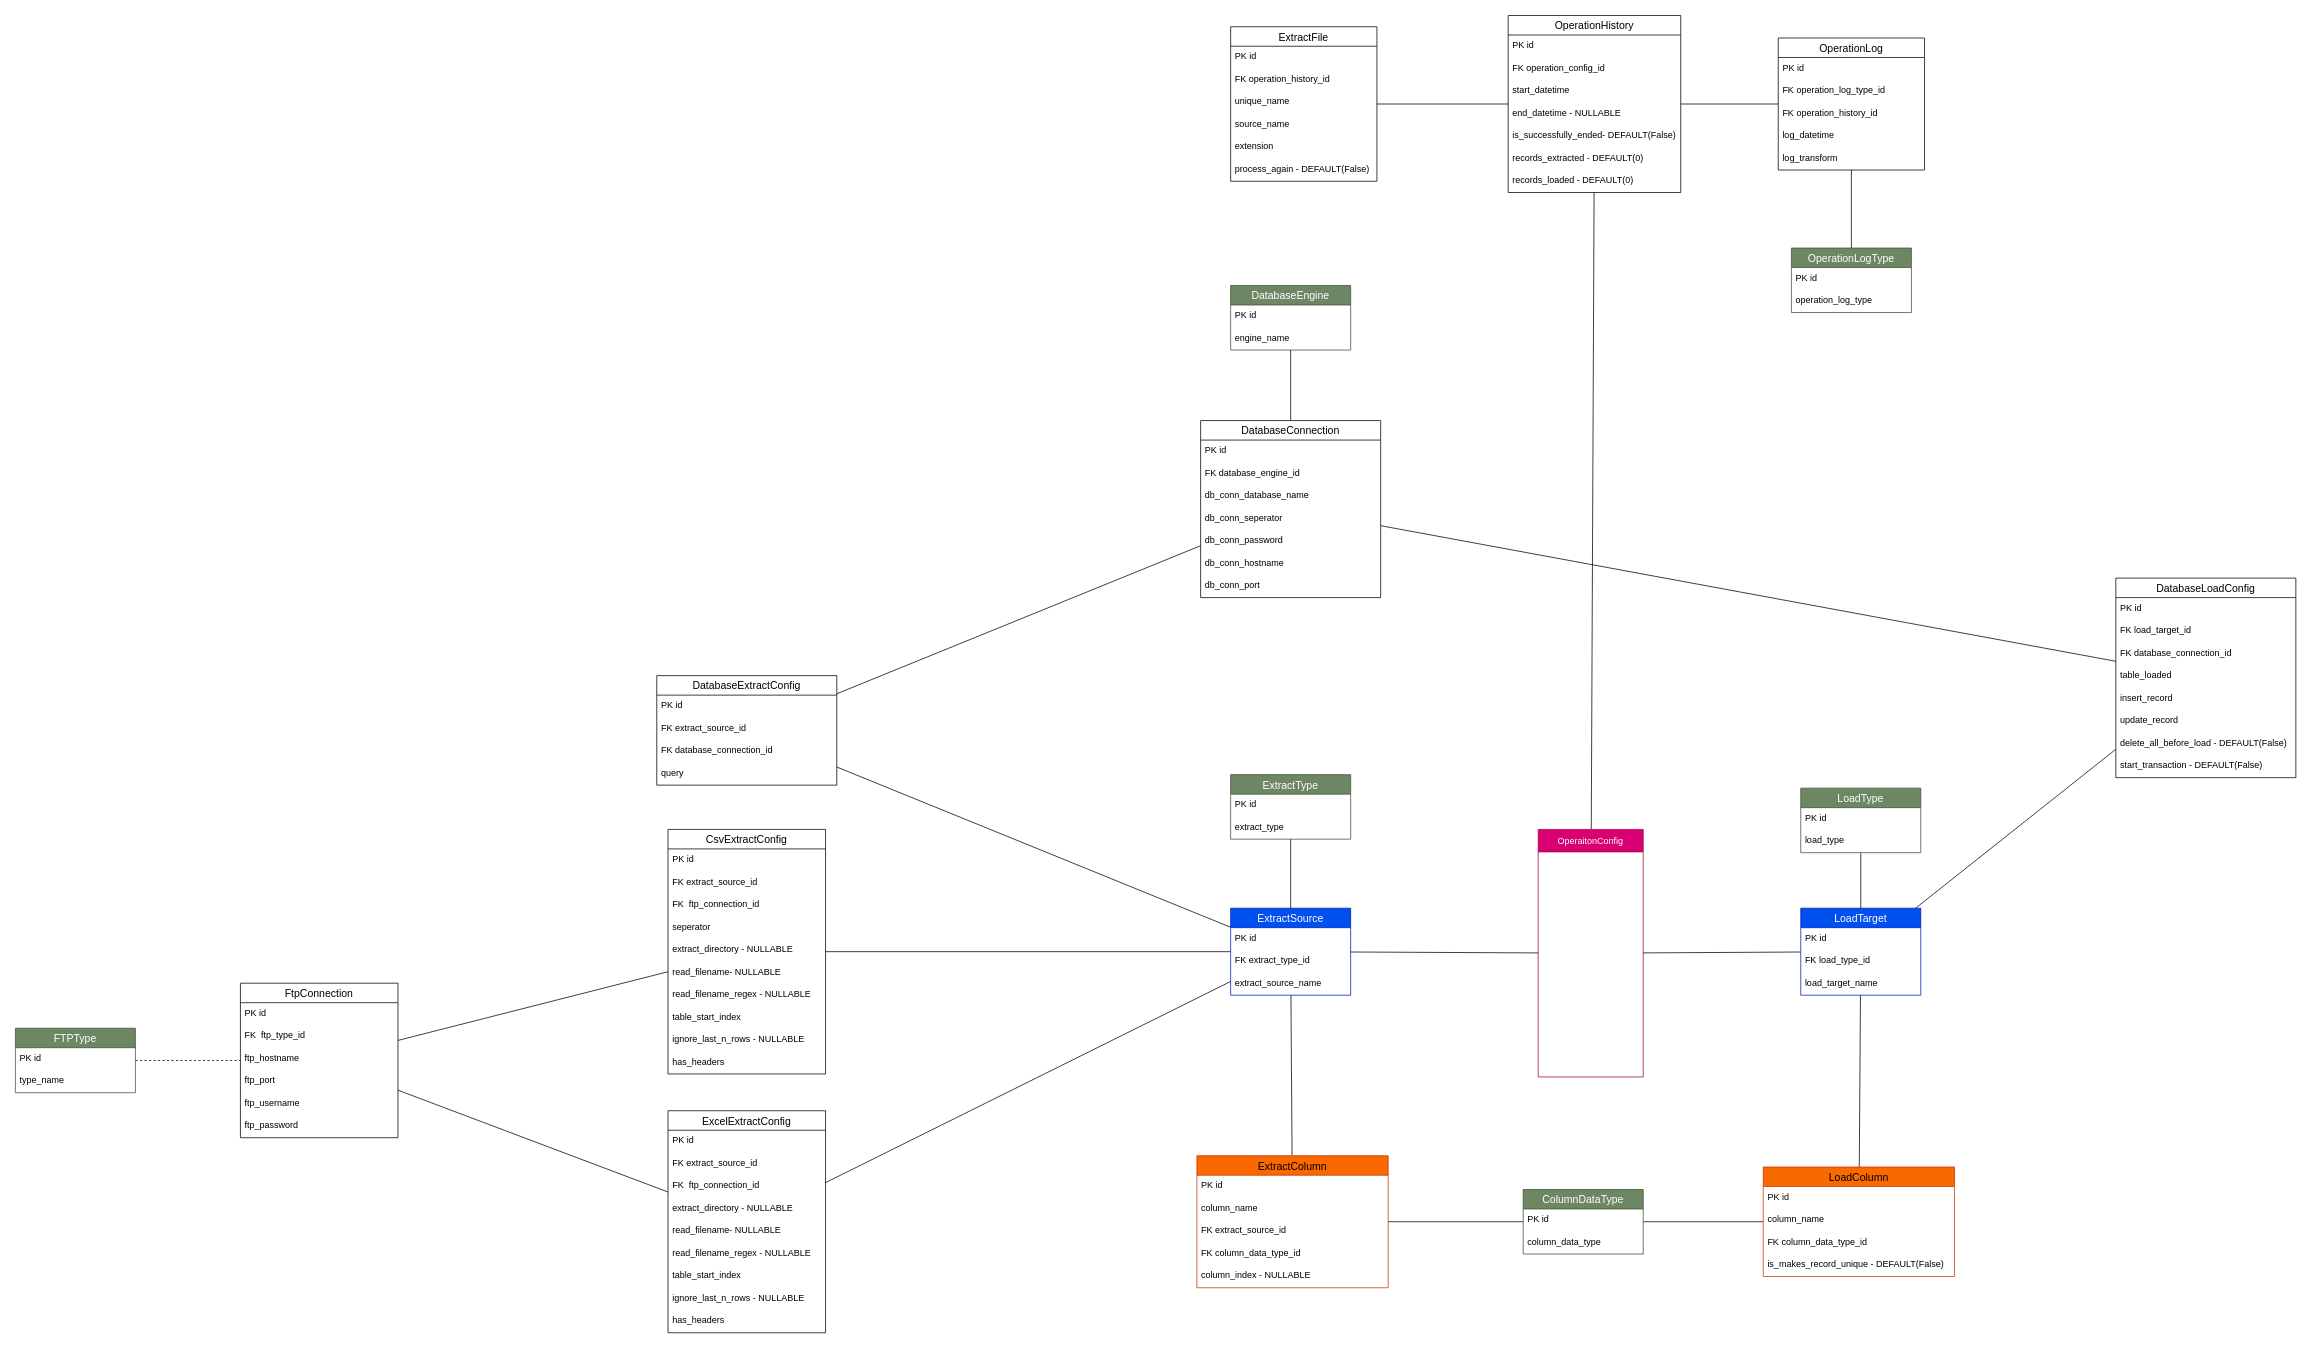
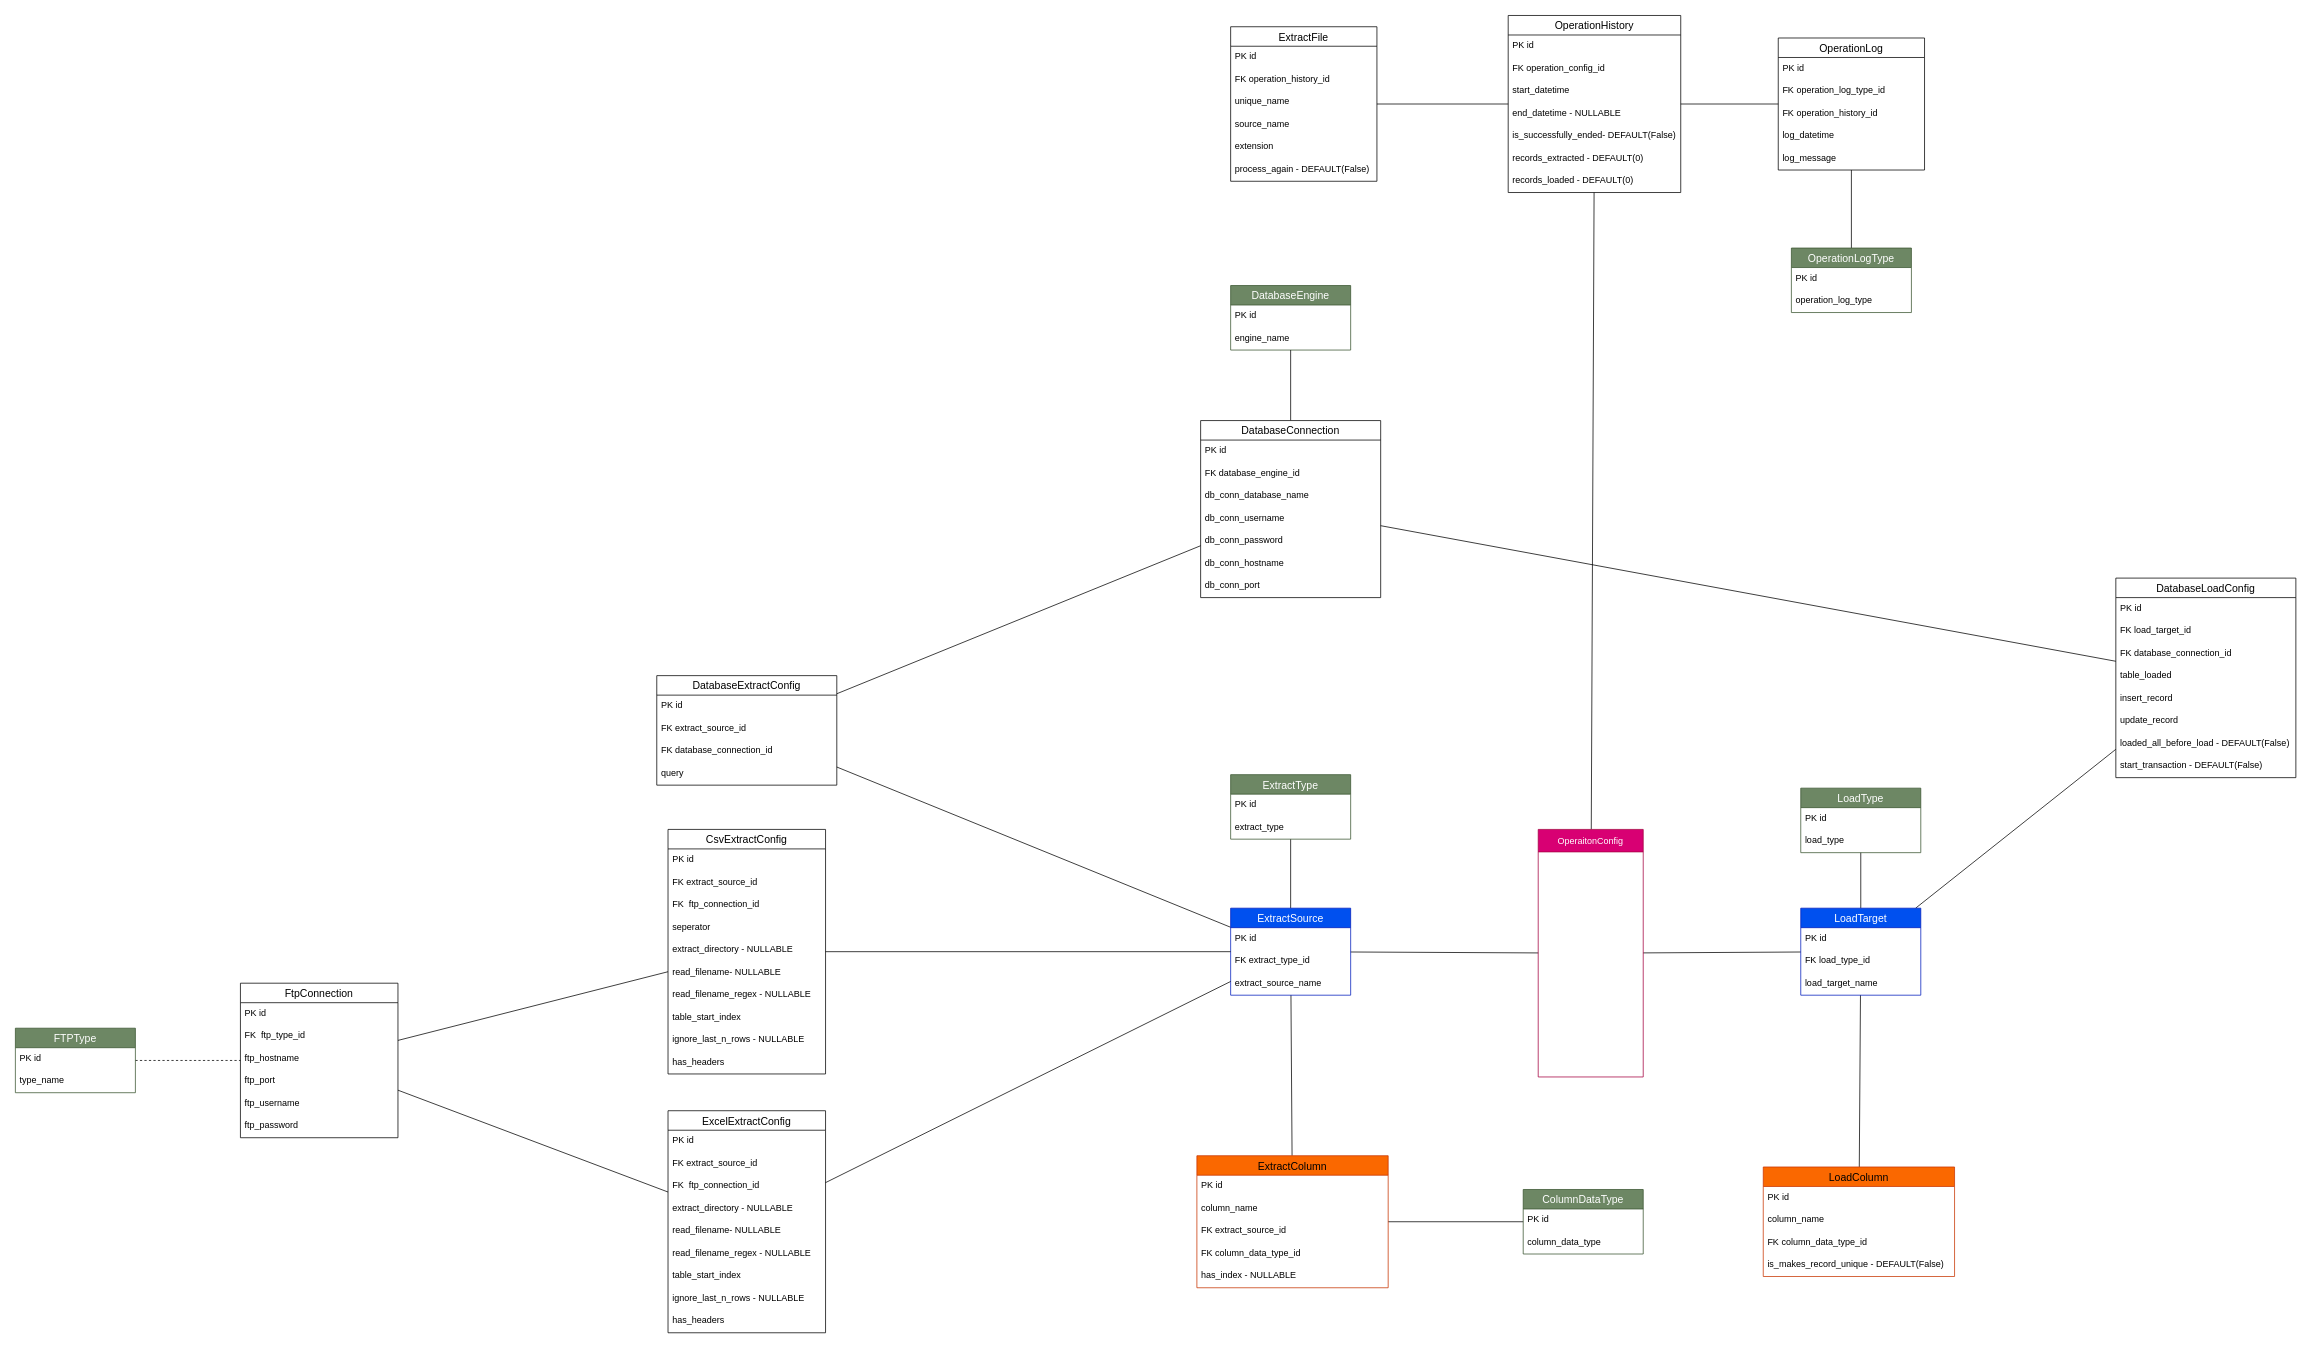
- <mxCell id="111" value="log_transform" style="text;strokeColor=none;fillColor=none;spacingLeft=4;spacingRight=4;overflow=hidden;rotatable=0;points=[[0,0.5],[1,0.5]];portConstraint=eastwest;fontSize=12;" parent="106" vertex="1"><mxGeometry y="146" width="195" height="30" as="geometry" /></mxCell>
+ <mxCell id="111" value="log_message" style="text;strokeColor=none;fillColor=none;spacingLeft=4;spacingRight=4;overflow=hidden;rotatable=0;points=[[0,0.5],[1,0.5]];portConstraint=eastwest;fontSize=12;" parent="106" vertex="1"><mxGeometry y="146" width="195" height="30" as="geometry" /></mxCell>
- <mxCell id="130" value="db_conn_seperator" style="text;strokeColor=none;fillColor=none;spacingLeft=4;spacingRight=4;overflow=hidden;rotatable=0;points=[[0,0.5],[1,0.5]];portConstraint=eastwest;fontSize=12;" parent="126" vertex="1"><mxGeometry y="116" width="240" height="30" as="geometry" /></mxCell>
+ <mxCell id="130" value="db_conn_username" style="text;strokeColor=none;fillColor=none;spacingLeft=4;spacingRight=4;overflow=hidden;rotatable=0;points=[[0,0.5],[1,0.5]];portConstraint=eastwest;fontSize=12;" parent="126" vertex="1"><mxGeometry y="116" width="240" height="30" as="geometry" /></mxCell>
- <mxCell id="95" value="delete_all_before_load - DEFAULT(False)" style="text;strokeColor=none;fillColor=none;spacingLeft=4;spacingRight=4;overflow=hidden;rotatable=0;points=[[0,0.5],[1,0.5]];portConstraint=eastwest;fontSize=12;" parent="88" vertex="1"><mxGeometry y="206" width="240" height="30" as="geometry" /></mxCell>
+ <mxCell id="95" value="loaded_all_before_load - DEFAULT(False)" style="text;strokeColor=none;fillColor=none;spacingLeft=4;spacingRight=4;overflow=hidden;rotatable=0;points=[[0,0.5],[1,0.5]];portConstraint=eastwest;fontSize=12;" parent="88" vertex="1"><mxGeometry y="206" width="240" height="30" as="geometry" /></mxCell>
- <mxCell id="41" style="html=1;fontColor=#FFFFFF;endArrow=none;endFill=0;" parent="1" source="42" target="83" edge="1"><mxGeometry relative="1" as="geometry" /></mxCell>
- <mxCell id="40" value="column_index - NULLABLE" style="text;strokeColor=none;fillColor=none;spacingLeft=4;spacingRight=4;overflow=hidden;rotatable=0;points=[[0,0.5],[1,0.5]];portConstraint=eastwest;fontSize=12;fontStyle=0" parent="35" vertex="1"><mxGeometry y="146" width="255" height="30" as="geometry" /></mxCell>
+ <mxCell id="40" value="has_index - NULLABLE" style="text;strokeColor=none;fillColor=none;spacingLeft=4;spacingRight=4;overflow=hidden;rotatable=0;points=[[0,0.5],[1,0.5]];portConstraint=eastwest;fontSize=12;fontStyle=0" parent="35" vertex="1"><mxGeometry y="146" width="255" height="30" as="geometry" /></mxCell>
